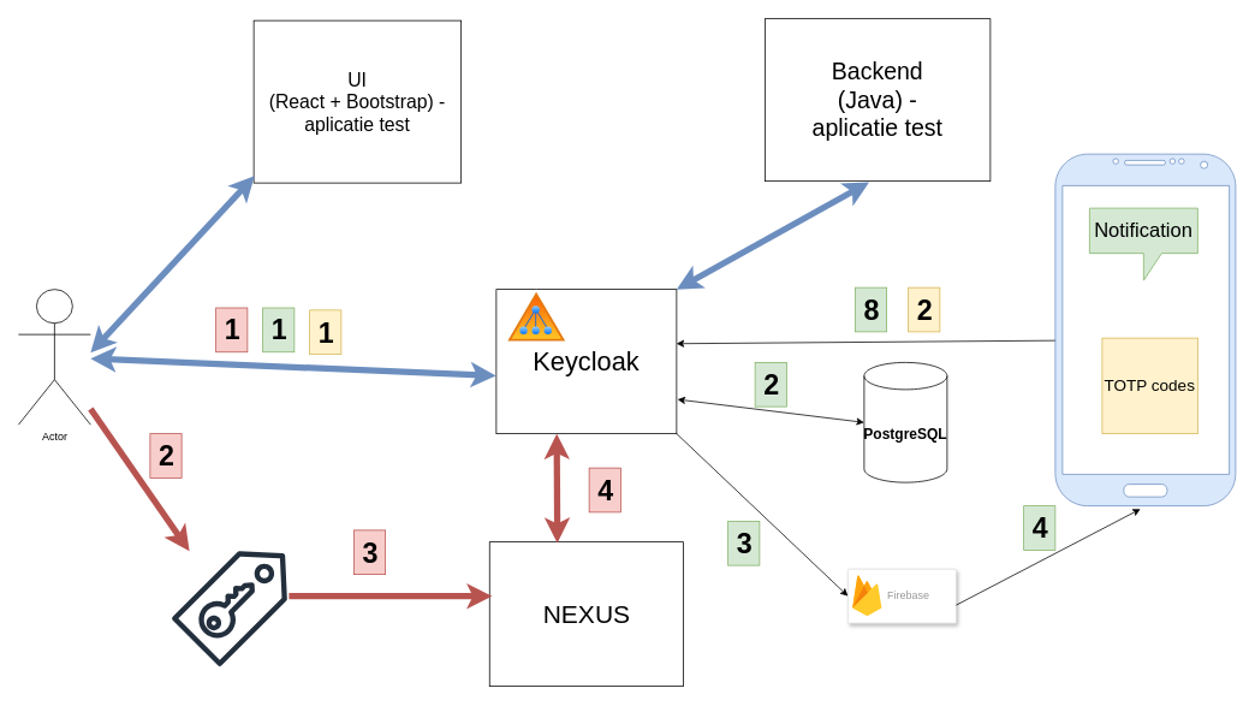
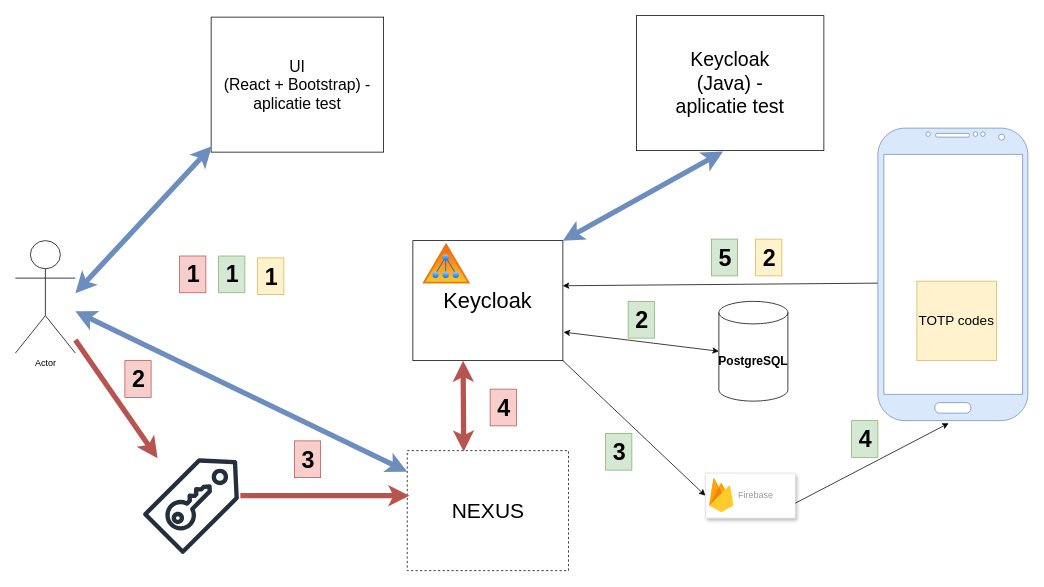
- <mxCell id="4" value="&lt;font style=&quot;font-size: 26px;&quot;&gt;&lt;font style=&quot;font-size: 26px;&quot;&gt;Backend&lt;br&gt;(Java) -&lt;br&gt;&lt;/font&gt;aplicatie test&lt;/font&gt;" style="rounded=0;whiteSpace=wrap;html=1;" parent="1" vertex="1"><mxGeometry x="848" width="250" height="180" as="geometry" y="20" /></mxCell>
+ <mxCell id="4" value="&lt;font style=&quot;font-size: 26px;&quot;&gt;&lt;font style=&quot;font-size: 26px;&quot;&gt;Keycloak&lt;br&gt;(Java) -&lt;br&gt;&lt;/font&gt;aplicatie test&lt;/font&gt;" style="rounded=0;whiteSpace=wrap;html=1;" parent="1" vertex="1"><mxGeometry x="848" width="250" height="180" as="geometry" y="20" /></mxCell>
- <mxCell id="34" value="&lt;font style=&quot;font-size: 22px;&quot;&gt;Notification&lt;/font&gt;" style="shape=callout;whiteSpace=wrap;html=1;perimeter=calloutPerimeter;fillColor=#d5e8d4;strokeColor=#82b366;" parent="1" vertex="1"><mxGeometry x="1208" y="230" width="120" height="80" as="geometry" /></mxCell>
- <mxCell id="31" value="&lt;b&gt;&lt;font style=&quot;font-size: 31px;&quot;&gt;8&lt;/font&gt;&lt;/b&gt;" style="text;html=1;align=center;verticalAlign=middle;resizable=0;points=[];autosize=1;strokeColor=#82b366;fillColor=#d5e8d4;" parent="1" vertex="1"><mxGeometry x="948" y="318" width="35" height="49" as="geometry" /></mxCell>
+ <mxCell id="31" value="&lt;b&gt;&lt;font style=&quot;font-size: 31px;&quot;&gt;5&lt;/font&gt;&lt;/b&gt;" style="text;html=1;align=center;verticalAlign=middle;resizable=0;points=[];autosize=1;strokeColor=#82b366;fillColor=#d5e8d4;" parent="1" vertex="1"><mxGeometry x="948" y="318" width="35" height="49" as="geometry" /></mxCell>
- <mxCell id="12" value="" style="endArrow=classic;startArrow=classic;html=1;rounded=0;entryX=-0.001;entryY=0.598;entryDx=0;entryDy=0;entryPerimeter=0;fillColor=#dae8fc;strokeColor=#6c8ebf;strokeWidth=7;" parent="1" source="11" target="2" edge="1"><mxGeometry width="50" height="50" relative="1" as="geometry"><mxPoint x="70" y="410" as="sourcePoint" /><mxPoint x="120" y="360" as="targetPoint" /></mxGeometry></mxCell>
+ <mxCell id="12" value="" style="endArrow=classic;startArrow=classic;html=1;rounded=0;fillColor=#dae8fc;strokeColor=#6c8ebf;strokeWidth=7;" parent="1" source="11" target="5" edge="1"><mxGeometry width="50" height="50" relative="1" as="geometry"><mxPoint x="70" y="410" as="sourcePoint" /><mxPoint x="120" y="360" as="targetPoint" /></mxGeometry></mxCell>
- <mxCell id="5" value="&lt;font style=&quot;font-size: 28px;&quot;&gt;NEXUS&lt;/font&gt;" style="rounded=0;whiteSpace=wrap;html=1;" parent="1" vertex="1"><mxGeometry x="542.5" y="600" width="215" height="160" as="geometry" /></mxCell>
+ <mxCell id="5" value="&lt;font style=&quot;font-size: 28px;&quot;&gt;NEXUS&lt;/font&gt;" style="rounded=0;whiteSpace=wrap;html=1;dashed=1;" parent="1" vertex="1"><mxGeometry x="542.5" y="600" width="215" height="160" as="geometry" /></mxCell>
